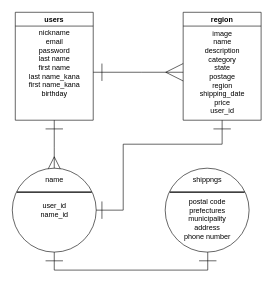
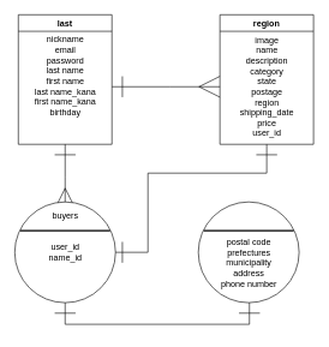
- <mxCell id="4" value="users" style="swimlane;startSize=23;" parent="1" vertex="1"><mxGeometry x="25" y="20" width="130" height="180" as="geometry"><mxRectangle x="40" y="100" width="60" height="23" as="alternateBounds" /></mxGeometry></mxCell>
+ <mxCell id="4" value="last" style="swimlane;startSize=23;" parent="1" vertex="1"><mxGeometry x="25" y="20" width="130" height="180" as="geometry"><mxRectangle x="40" y="100" width="60" height="23" as="alternateBounds" /></mxGeometry></mxCell>
- <mxCell id="15" value="name" style="text;html=1;align=center;verticalAlign=middle;resizable=0;points=[];autosize=1;" parent="1" vertex="1"><mxGeometry x="65" y="290" width="50" height="20" as="geometry" /></mxCell>
+ <mxCell id="15" value="buyers" style="text;html=1;align=center;verticalAlign=middle;resizable=0;points=[];autosize=1;" parent="1" vertex="1"><mxGeometry x="65" y="290" width="50" height="20" as="geometry" /></mxCell>
- <mxCell id="14" value="shippngs" style="text;html=1;align=center;verticalAlign=middle;resizable=0;points=[];autosize=1;" parent="1" vertex="1"><mxGeometry x="315" y="290" width="60" height="20" as="geometry" /></mxCell>
